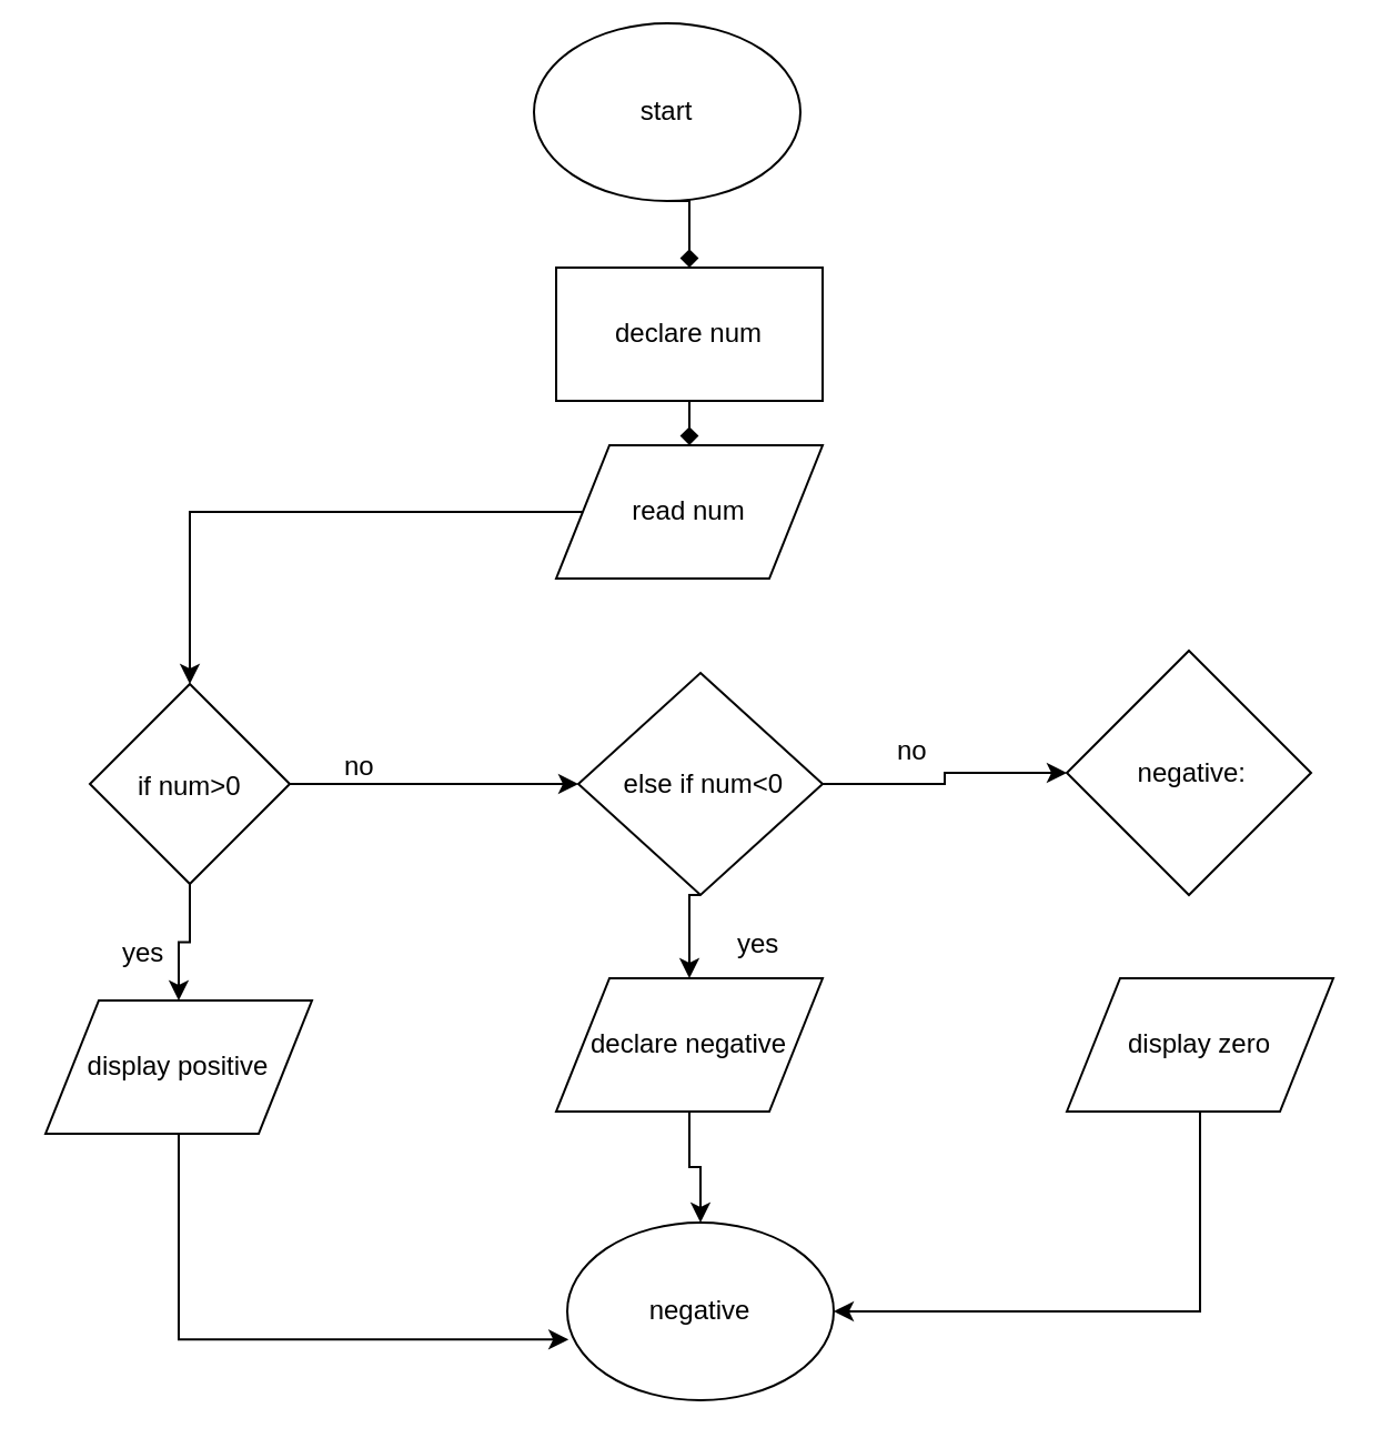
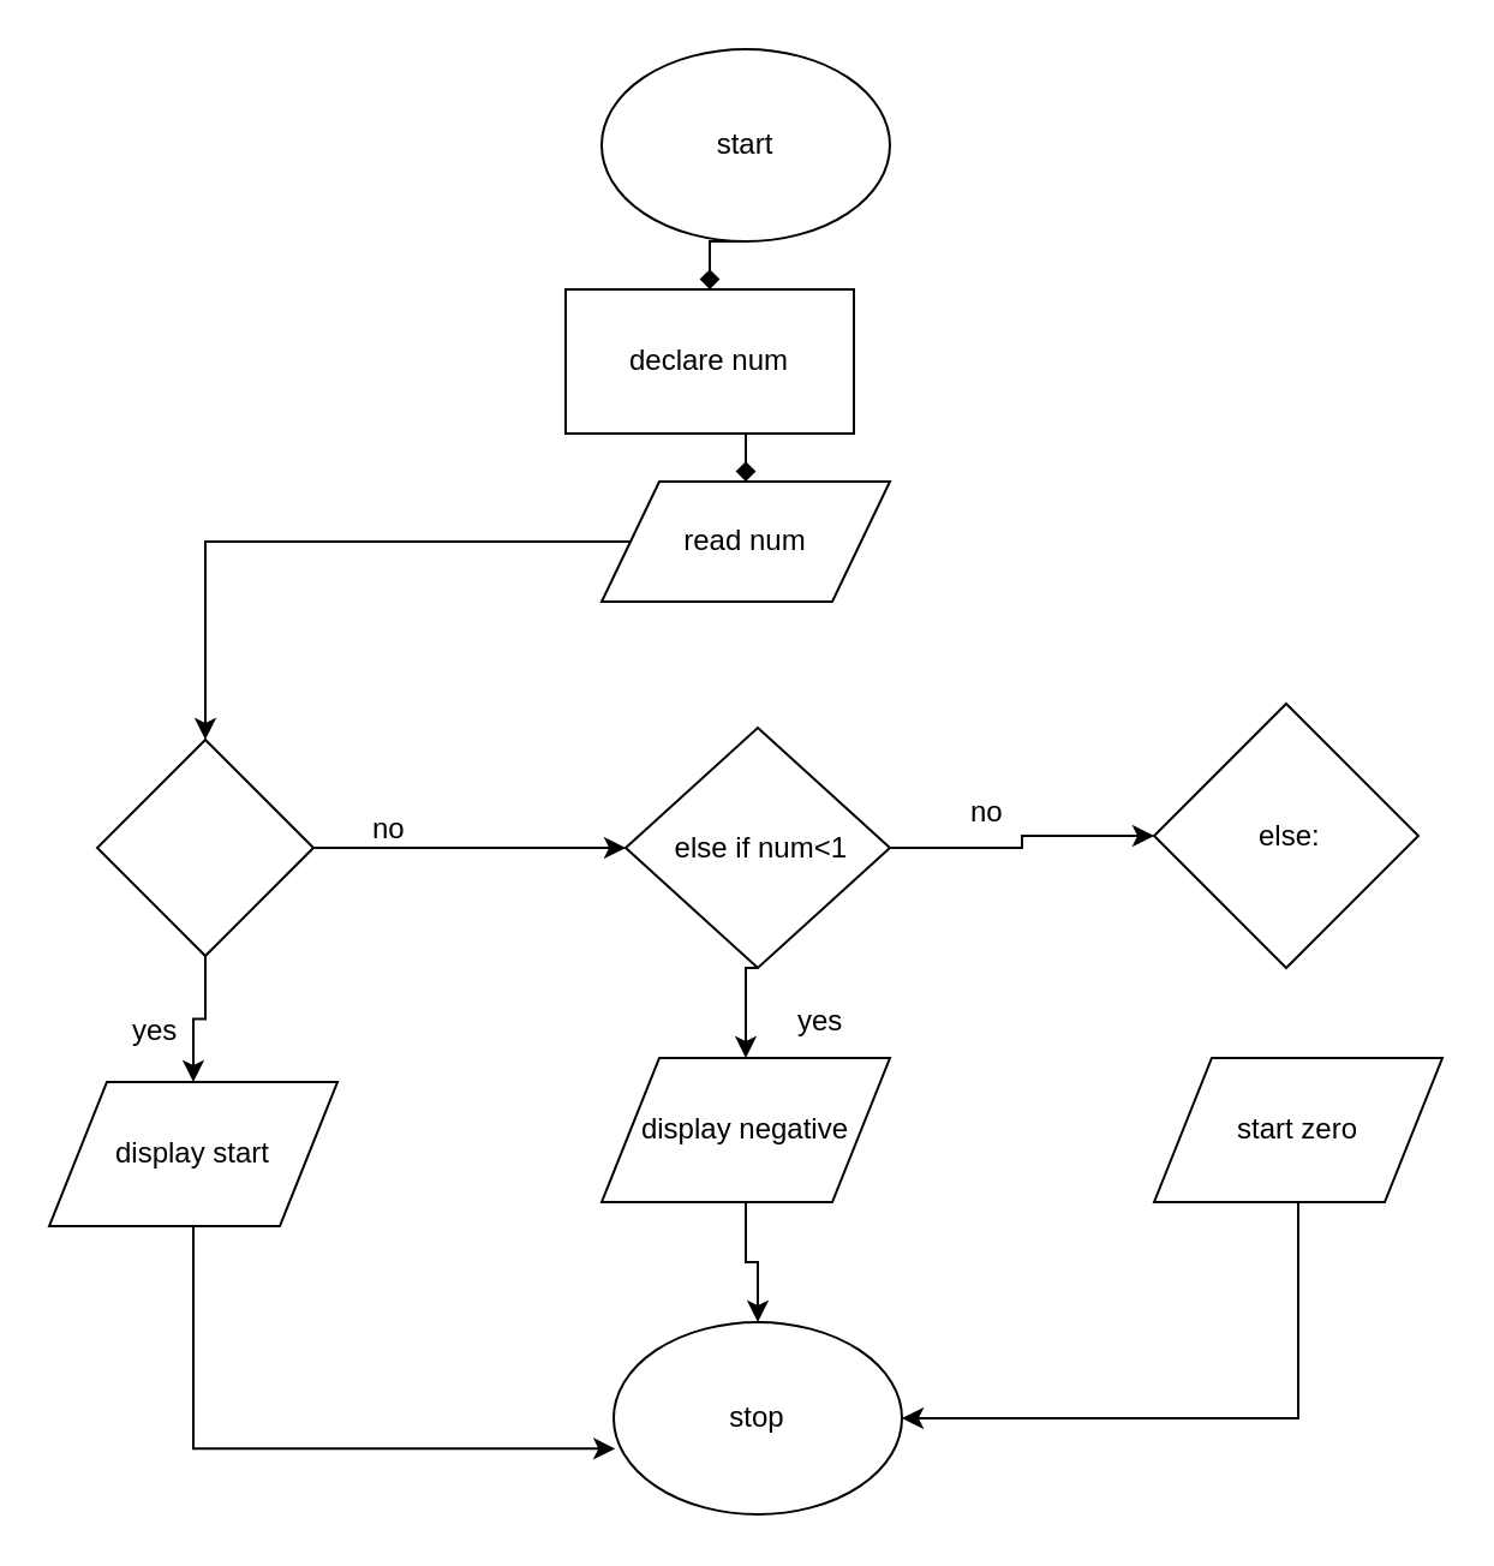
- <mxCell id="3" value="start" style="ellipse;whiteSpace=wrap;html=1;" vertex="1" parent="1"><mxGeometry x="240" y="10" width="120" height="80" as="geometry" /></mxCell>
+ <mxCell id="3" value="start" style="ellipse;whiteSpace=wrap;html=1;" vertex="1" parent="1"><mxGeometry x="250" y="20" width="120" height="80" as="geometry" /></mxCell>
- <mxCell id="5" value="declare num" style="rounded=0;whiteSpace=wrap;html=1;" vertex="1" parent="1"><mxGeometry x="250" y="120" width="120" height="60" as="geometry" /></mxCell>
+ <mxCell id="5" value="declare num" style="rounded=0;whiteSpace=wrap;html=1;" vertex="1" parent="1"><mxGeometry x="235" y="120" width="120" height="60" as="geometry" /></mxCell>
- <mxCell id="7" value="read num" style="shape=parallelogram;perimeter=parallelogramPerimeter;whiteSpace=wrap;html=1;" vertex="1" parent="1"><mxGeometry x="250" y="200" width="120" height="60" as="geometry" /></mxCell>
+ <mxCell id="7" value="read num" style="shape=parallelogram;perimeter=parallelogramPerimeter;whiteSpace=wrap;html=1;" vertex="1" parent="1"><mxGeometry x="250" y="200" width="120" height="50" as="geometry" /></mxCell>
- <mxCell id="14" value="&amp;nbsp;negative:" style="rhombus;whiteSpace=wrap;html=1;" vertex="1" parent="1"><mxGeometry x="480" y="292.5" width="110" height="110" as="geometry" /></mxCell>
+ <mxCell id="14" value="&amp;nbsp;else:" style="rhombus;whiteSpace=wrap;html=1;" vertex="1" parent="1"><mxGeometry x="480" y="292.5" width="110" height="110" as="geometry" /></mxCell>
- <mxCell id="15" value="if num&gt;0" style="text;html=1;" vertex="1" parent="1"><mxGeometry x="60" y="340" width="50" height="25" as="geometry" /></mxCell>
- <mxCell id="13" value="&amp;nbsp;else if num&amp;lt;0" style="rhombus;whiteSpace=wrap;html=1;" vertex="1" parent="1"><mxGeometry x="260" y="302.5" width="110" height="100" as="geometry" /></mxCell>
+ <mxCell id="13" value="&amp;nbsp;else if num&amp;lt;1" style="rhombus;whiteSpace=wrap;html=1;" vertex="1" parent="1"><mxGeometry x="260" y="302.5" width="110" height="100" as="geometry" /></mxCell>
- <mxCell id="21" value="declare negative" style="shape=parallelogram;perimeter=parallelogramPerimeter;whiteSpace=wrap;html=1;" vertex="1" parent="1"><mxGeometry x="250" y="440" width="120" height="60" as="geometry" /></mxCell>
+ <mxCell id="21" value="display negative" style="shape=parallelogram;perimeter=parallelogramPerimeter;whiteSpace=wrap;html=1;" vertex="1" parent="1"><mxGeometry x="250" y="440" width="120" height="60" as="geometry" /></mxCell>
- <mxCell id="19" value="display zero" style="shape=parallelogram;perimeter=parallelogramPerimeter;whiteSpace=wrap;html=1;" vertex="1" parent="1"><mxGeometry x="480" y="440" width="120" height="60" as="geometry" /></mxCell>
+ <mxCell id="19" value="start zero" style="shape=parallelogram;perimeter=parallelogramPerimeter;whiteSpace=wrap;html=1;" vertex="1" parent="1"><mxGeometry x="480" y="440" width="120" height="60" as="geometry" /></mxCell>
- <mxCell id="17" value="&amp;nbsp;display positive&amp;nbsp;" style="shape=parallelogram;perimeter=parallelogramPerimeter;whiteSpace=wrap;html=1;" vertex="1" parent="1"><mxGeometry x="20" y="450" width="120" height="60" as="geometry" /></mxCell>
+ <mxCell id="17" value="&amp;nbsp;display start&amp;nbsp;" style="shape=parallelogram;perimeter=parallelogramPerimeter;whiteSpace=wrap;html=1;" vertex="1" parent="1"><mxGeometry x="20" y="450" width="120" height="60" as="geometry" /></mxCell>
- <mxCell id="22" value="negative" style="ellipse;whiteSpace=wrap;html=1;" vertex="1" parent="1"><mxGeometry x="255" y="550" width="120" height="80" as="geometry" /></mxCell>
+ <mxCell id="22" value="stop" style="ellipse;whiteSpace=wrap;html=1;" vertex="1" parent="1"><mxGeometry x="255" y="550" width="120" height="80" as="geometry" /></mxCell>
